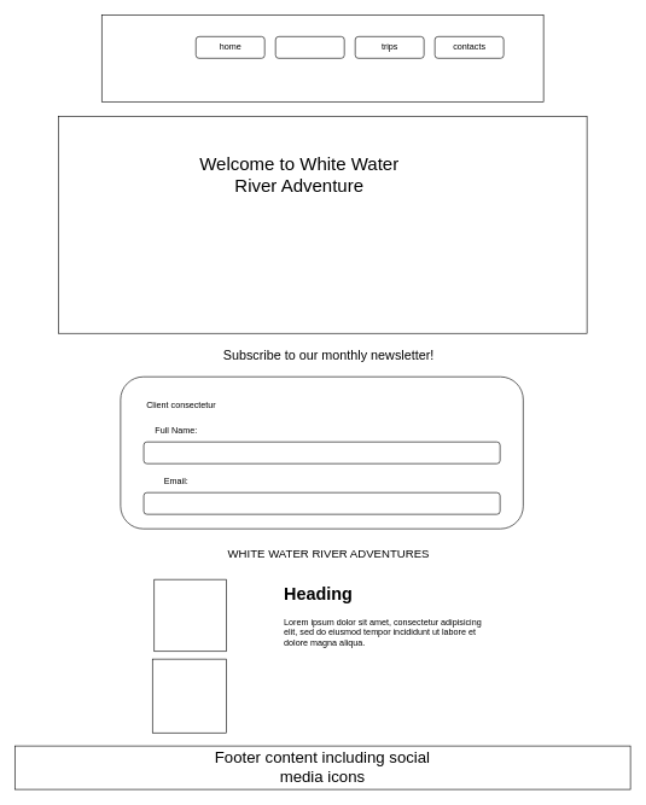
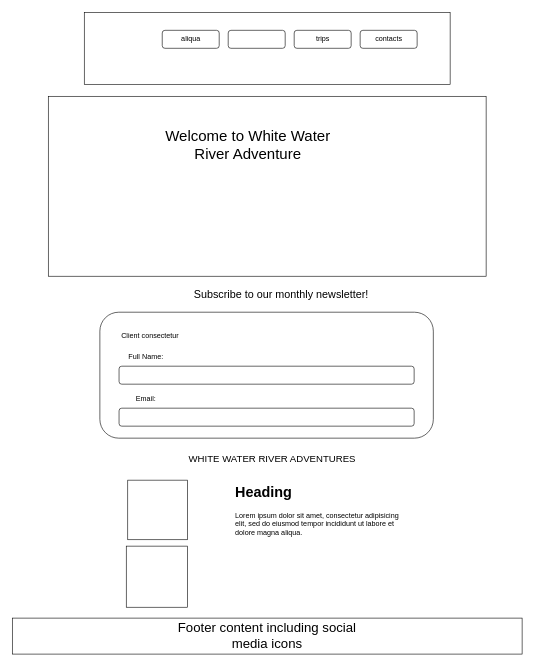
- <mxCell id="8" value="home" style="text;html=1;align=center;verticalAlign=middle;whiteSpace=wrap;rounded=0;" vertex="1" parent="1"><mxGeometry x="287.5" y="50" width="60" height="30" as="geometry" /></mxCell>
+ <mxCell id="8" value="aliqua" style="text;html=1;align=center;verticalAlign=middle;whiteSpace=wrap;rounded=0;" vertex="1" parent="1"><mxGeometry x="287.5" y="50" width="60" height="30" as="geometry" /></mxCell>
- <mxCell id="12" value="Subscribe to our monthly newsletter!" style="text;html=1;align=center;verticalAlign=middle;whiteSpace=wrap;rounded=0;fontSize=18;" vertex="1" parent="1"><mxGeometry x="270.63" y="470" width="365" height="40" as="geometry" /></mxCell>
+ <mxCell id="12" value="Subscribe to our monthly newsletter!" style="text;html=1;align=center;verticalAlign=middle;whiteSpace=wrap;rounded=0;fontSize=18;" vertex="1" parent="1"><mxGeometry x="285.63" y="470" width="365" height="40" as="geometry" /></mxCell>
